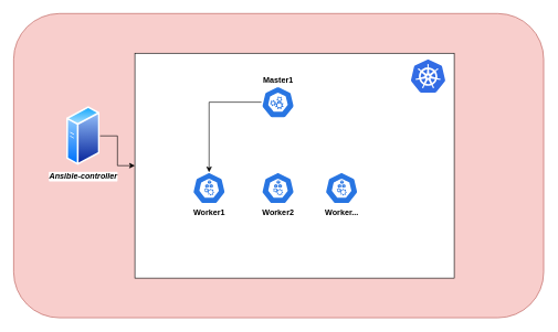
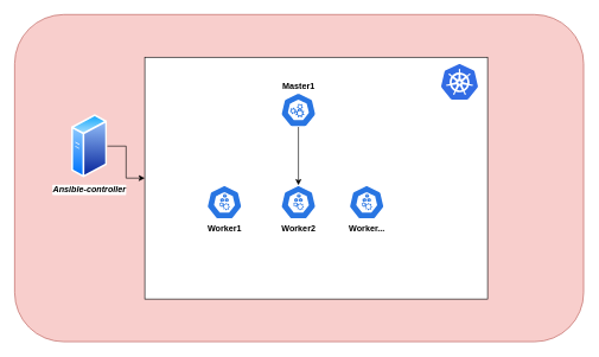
- <mxCell id="4" style="edgeStyle=orthogonalEdgeStyle;rounded=0;orthogonalLoop=1;jettySize=auto;html=1;entryX=0.5;entryY=0;entryDx=0;entryDy=0;entryPerimeter=0;" edge="1" parent="1" source="5" target="6"><mxGeometry relative="1" as="geometry" /></mxCell>
+ <mxCell id="4" style="edgeStyle=orthogonalEdgeStyle;rounded=0;orthogonalLoop=1;jettySize=auto;html=1;" edge="1" parent="1" source="5" target="7"><mxGeometry relative="1" as="geometry" /></mxCell>
